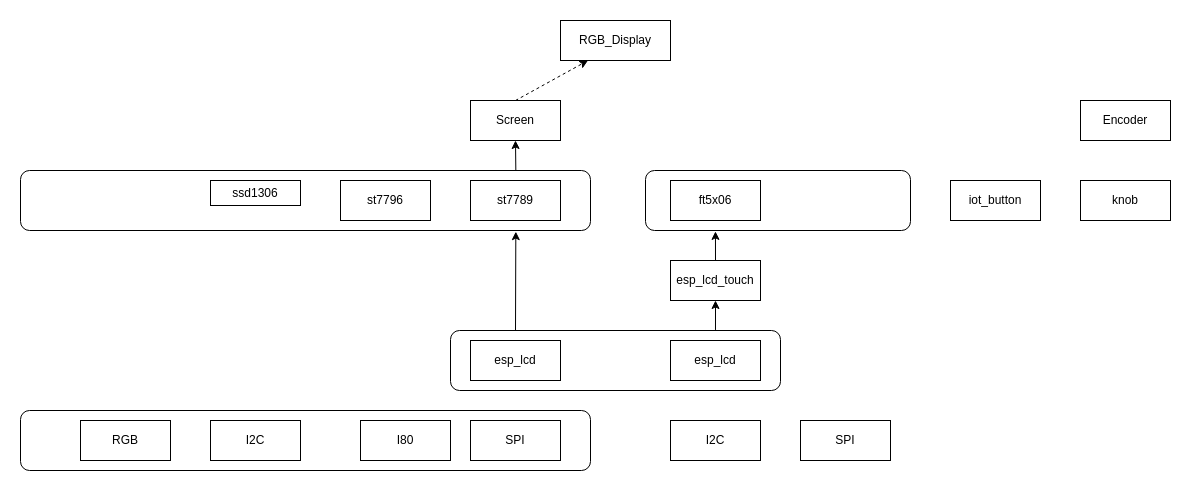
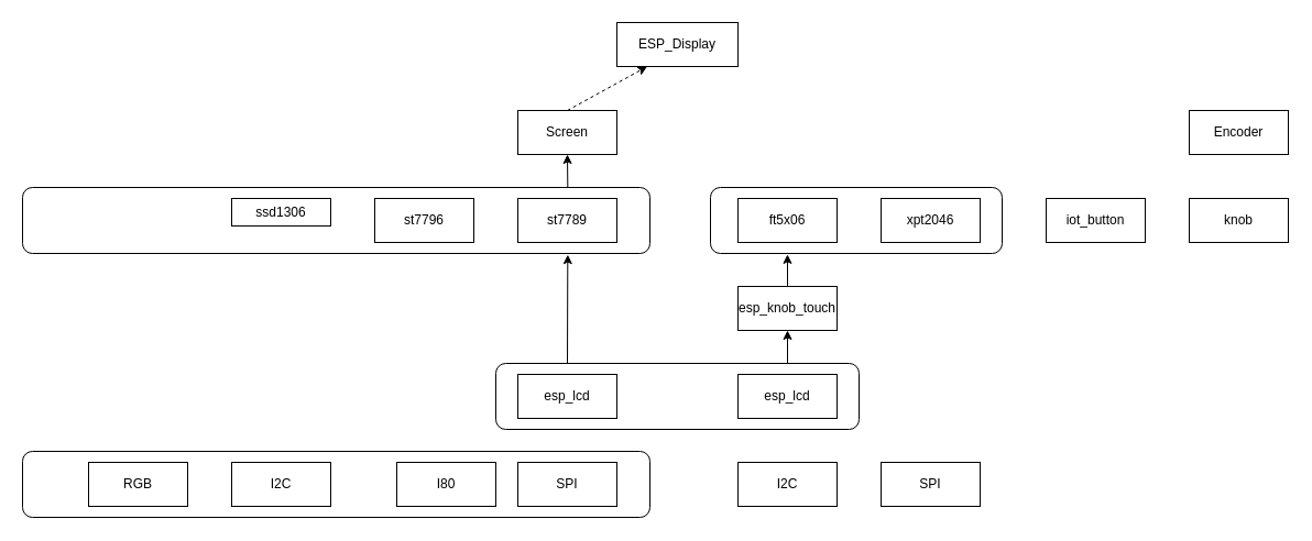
- <mxCell id="2" value="RGB_Display" style="rounded=0;whiteSpace=wrap;html=1;" vertex="1" parent="1"><mxGeometry x="560" y="20" width="110" height="40" as="geometry" /></mxCell>
+ <mxCell id="2" value="ESP_Display" style="rounded=0;whiteSpace=wrap;html=1;" vertex="1" parent="1"><mxGeometry x="560" y="20" width="110" height="40" as="geometry" /></mxCell>
+ <mxCell id="20" value="xpt2046" style="rounded=0;whiteSpace=wrap;html=1;" vertex="1" parent="1"><mxGeometry x="800" y="180" width="90" height="40" as="geometry" /></mxCell>
- <mxCell id="8" value="esp_lcd_touch" style="rounded=0;whiteSpace=wrap;html=1;" vertex="1" parent="1"><mxGeometry x="670" y="260" width="90" height="40" as="geometry" /></mxCell>
+ <mxCell id="8" value="esp_knob_touch" style="rounded=0;whiteSpace=wrap;html=1;" vertex="1" parent="1"><mxGeometry x="670" y="260" width="90" height="40" as="geometry" /></mxCell>
